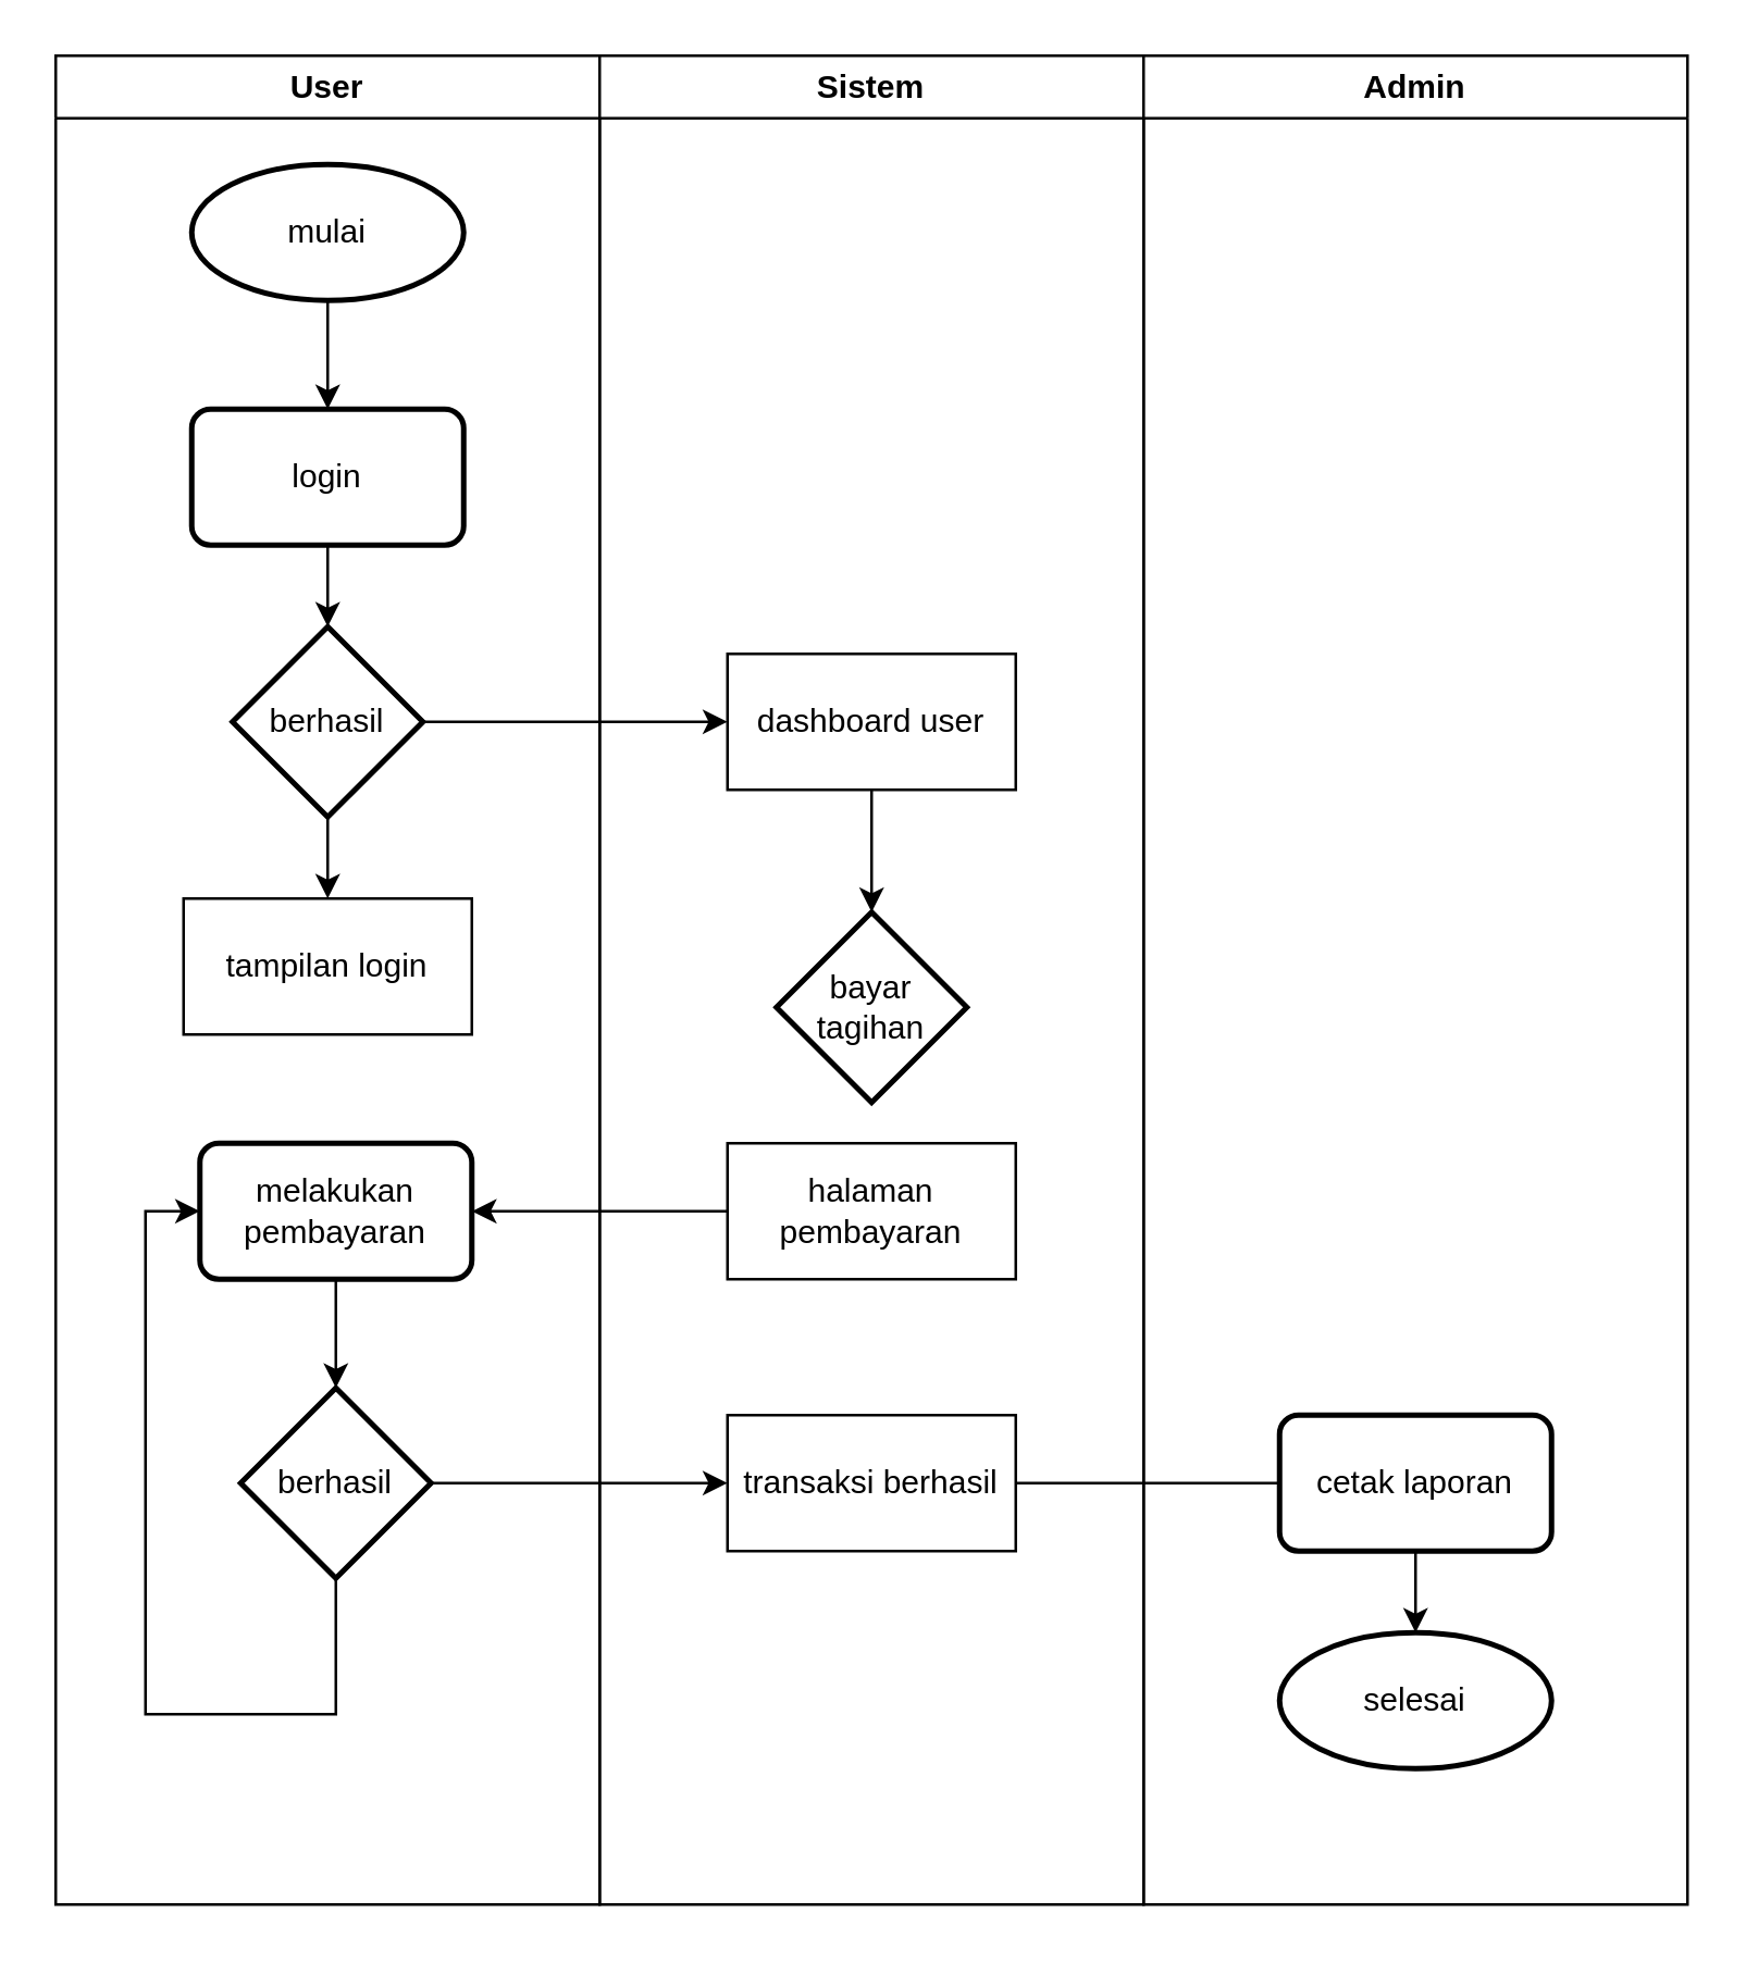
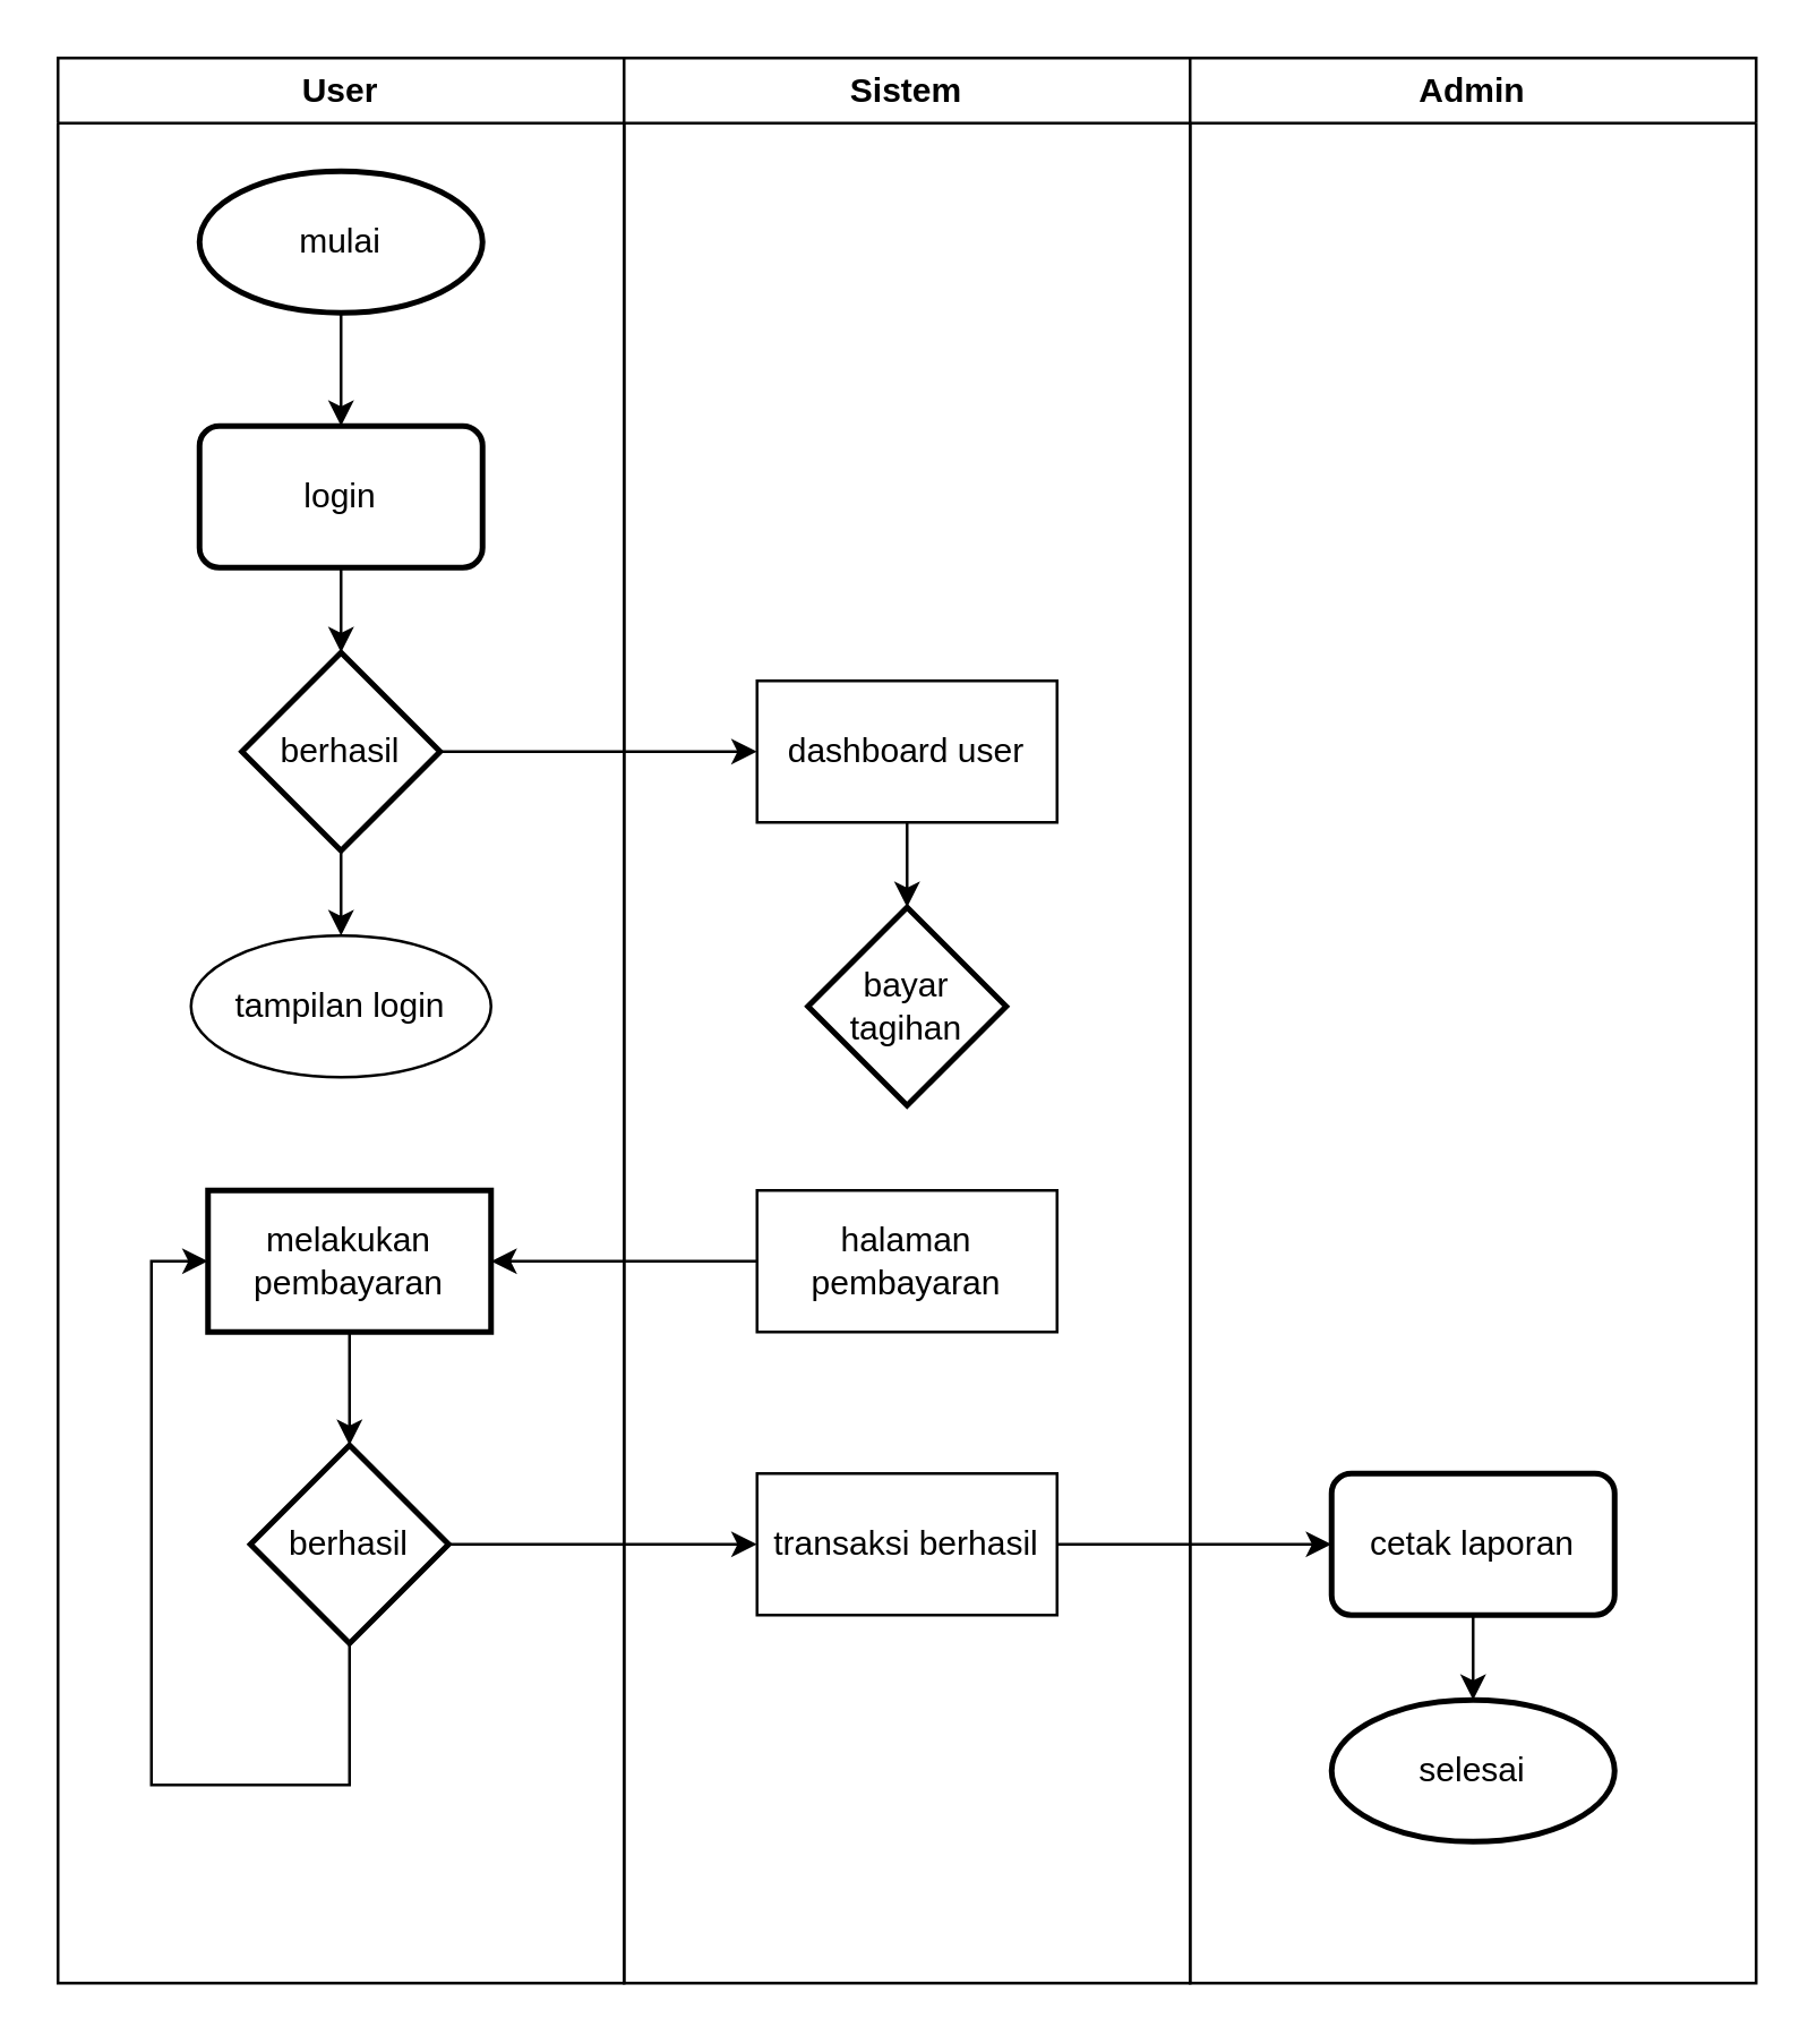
- <mxCell id="9" value="tampilan login" style="rounded=0;whiteSpace=wrap;html=1;" vertex="1" parent="2"><mxGeometry x="47" y="310" width="106" height="50" as="geometry" /></mxCell>
+ <mxCell id="9" value="tampilan login" style="ellipse;whiteSpace=wrap;html=1;" vertex="1" parent="2"><mxGeometry x="47" y="310" width="106" height="50" as="geometry" /></mxCell>
- <mxCell id="17" value="bayar tagihan" style="strokeWidth=2;html=1;shape=mxgraph.flowchart.decision;whiteSpace=wrap;" vertex="1" parent="14"><mxGeometry x="65" y="315" width="70" height="70" as="geometry" /></mxCell>
+ <mxCell id="17" value="bayar tagihan" style="strokeWidth=2;html=1;shape=mxgraph.flowchart.decision;whiteSpace=wrap;" vertex="1" parent="14"><mxGeometry x="65" y="300" width="70" height="70" as="geometry" /></mxCell>
- <mxCell id="11" value="melakukan pembayaran" style="rounded=1;whiteSpace=wrap;html=1;absoluteArcSize=1;arcSize=14;strokeWidth=2;" vertex="1" parent="2"><mxGeometry x="53" y="400" width="100" height="50" as="geometry" /></mxCell>
+ <mxCell id="11" value="melakukan pembayaran" style="whiteSpace=wrap;html=1;absoluteArcSize=1;arcSize=14;strokeWidth=2;rounded=0;" vertex="1" parent="2"><mxGeometry x="53" y="400" width="100" height="50" as="geometry" /></mxCell>
- <mxCell id="27" value="" style="edgeStyle=orthogonalEdgeStyle;rounded=0;orthogonalLoop=1;jettySize=auto;html=1;endArrow=none;" edge="1" parent="1" source="19" target="22"><mxGeometry relative="1" as="geometry" /></mxCell>
+ <mxCell id="27" value="" style="edgeStyle=orthogonalEdgeStyle;rounded=0;orthogonalLoop=1;jettySize=auto;html=1;" edge="1" parent="1" source="19" target="22"><mxGeometry relative="1" as="geometry" /></mxCell>
